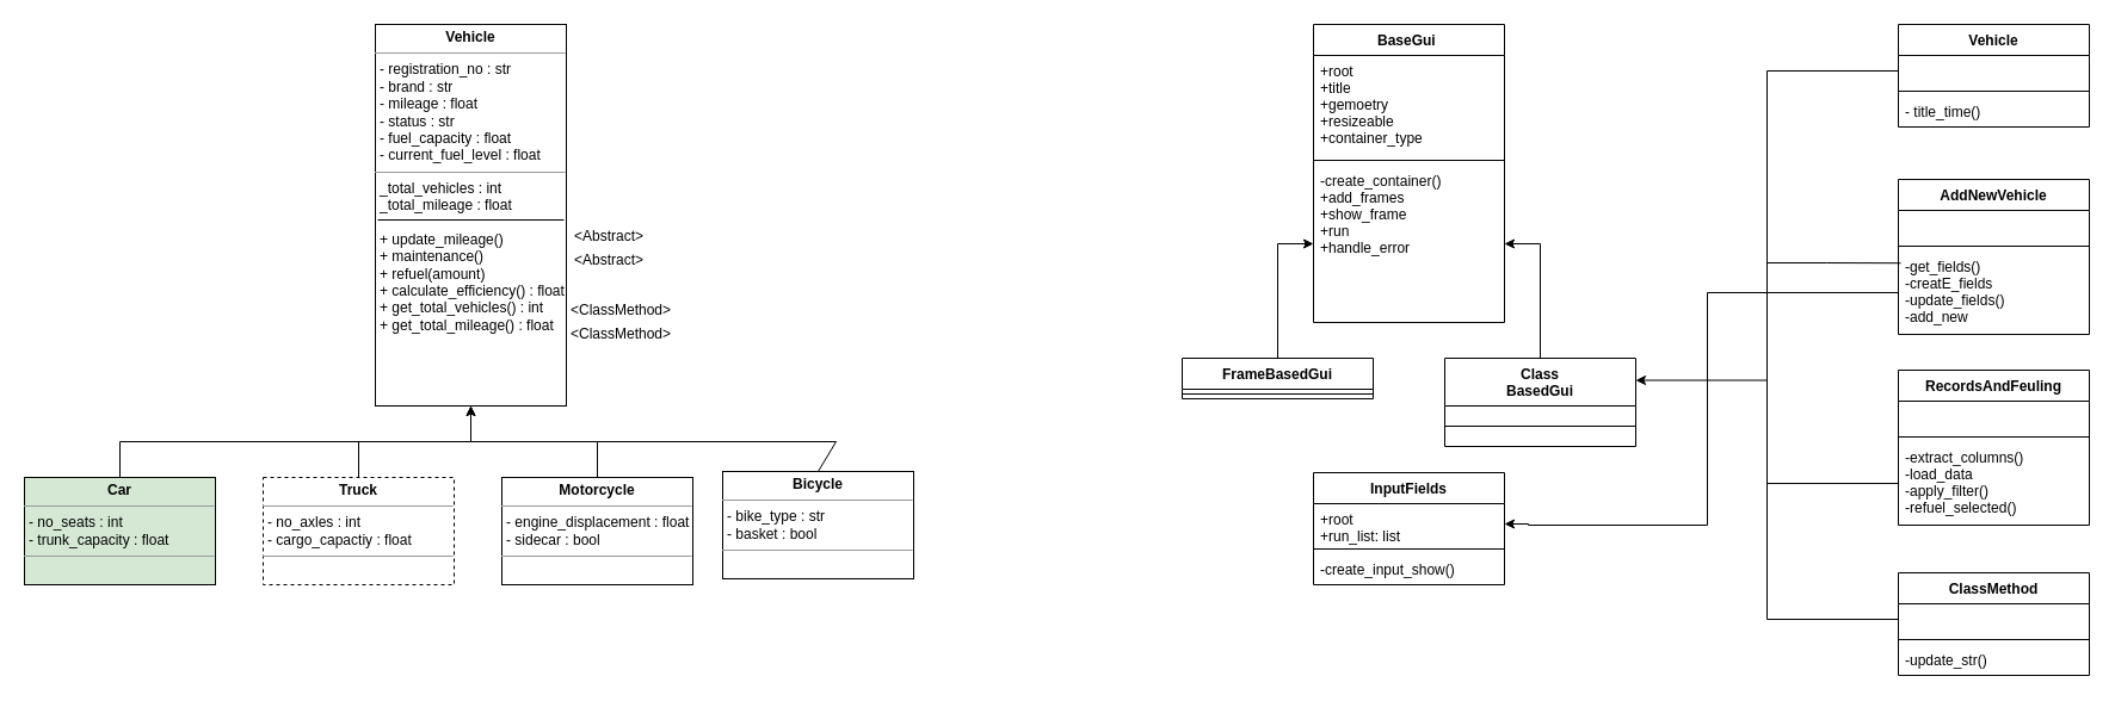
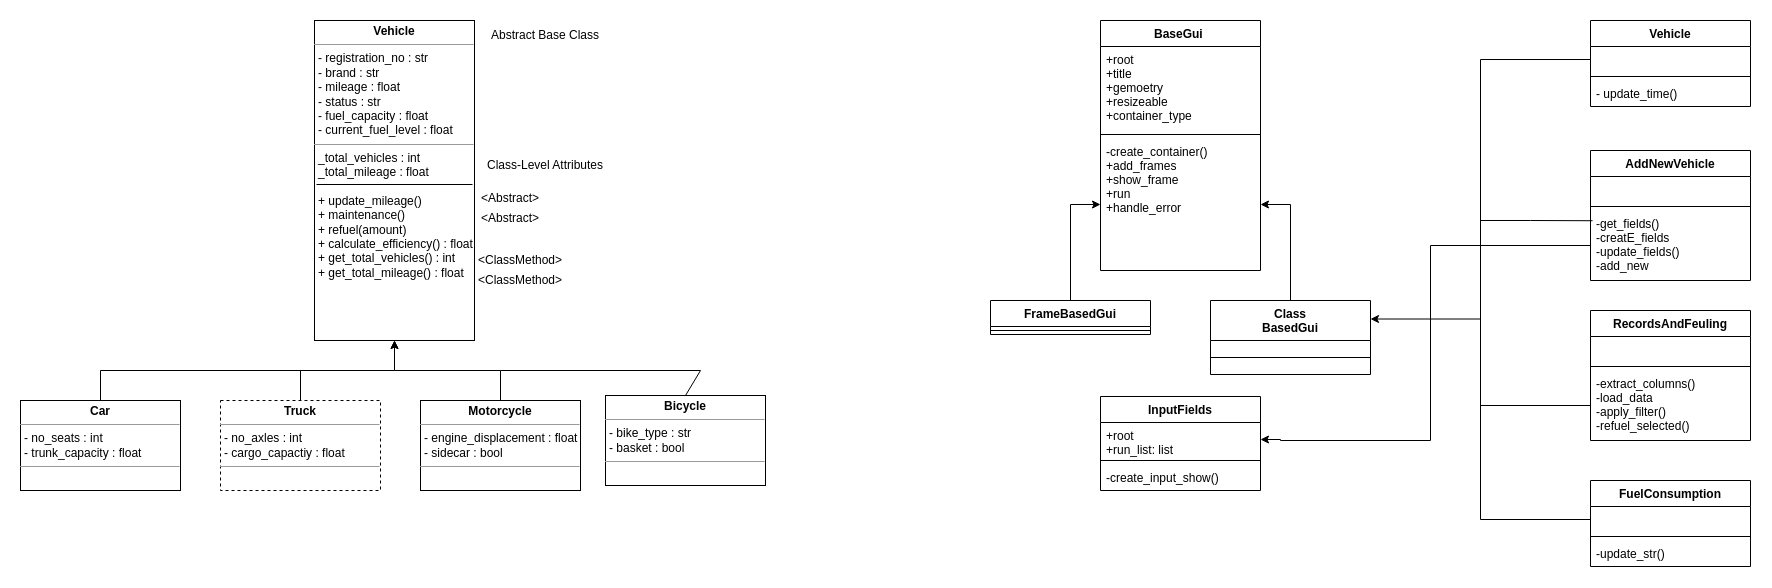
+ <mxCell id="3" value="Abstract Base Class" style="text;html=1;strokeColor=none;fillColor=none;align=center;verticalAlign=middle;whiteSpace=wrap;rounded=0;" parent="1" vertex="1"><mxGeometry x="480" y="20" width="130" height="30" as="geometry" /></mxCell>
- <mxCell id="35" value="- title_time()" style="text;strokeColor=none;fillColor=none;align=left;verticalAlign=top;spacingLeft=4;spacingRight=4;overflow=hidden;rotatable=0;points=[[0,0.5],[1,0.5]];portConstraint=eastwest;" vertex="1" parent="32"><mxGeometry y="60" width="160" height="26" as="geometry" /></mxCell>
+ <mxCell id="35" value="- update_time()" style="text;strokeColor=none;fillColor=none;align=left;verticalAlign=top;spacingLeft=4;spacingRight=4;overflow=hidden;rotatable=0;points=[[0,0.5],[1,0.5]];portConstraint=eastwest;" vertex="1" parent="32"><mxGeometry y="60" width="160" height="26" as="geometry" /></mxCell>
+ <mxCell id="11" value="Class-Level Attributes" style="text;html=1;strokeColor=none;fillColor=none;align=center;verticalAlign=middle;whiteSpace=wrap;rounded=0;" parent="1" vertex="1"><mxGeometry x="480" y="150" width="130" height="30" as="geometry" /></mxCell>
- <mxCell id="10" value="&lt;p style=&quot;margin:0px;margin-top:4px;text-align:center;&quot;&gt;&lt;b&gt;Car&lt;/b&gt;&lt;/p&gt;&lt;hr size=&quot;1&quot;&gt;&lt;p style=&quot;margin:0px;margin-left:4px;&quot;&gt;- no_seats : int&lt;/p&gt;&lt;p style=&quot;margin:0px;margin-left:4px;&quot;&gt;- trunk_capacity : float&amp;nbsp;&lt;/p&gt;&lt;hr size=&quot;1&quot;&gt;&lt;p style=&quot;margin:0px;margin-left:4px;&quot;&gt;&lt;br&gt;&lt;/p&gt;" style="verticalAlign=top;align=left;overflow=fill;fontSize=12;fontFamily=Helvetica;html=1;fillColor=#d5e8d4;" parent="1" vertex="1"><mxGeometry x="20" y="400" width="160" height="90" as="geometry" /></mxCell>
+ <mxCell id="10" value="&lt;p style=&quot;margin:0px;margin-top:4px;text-align:center;&quot;&gt;&lt;b&gt;Car&lt;/b&gt;&lt;/p&gt;&lt;hr size=&quot;1&quot;&gt;&lt;p style=&quot;margin:0px;margin-left:4px;&quot;&gt;- no_seats : int&lt;/p&gt;&lt;p style=&quot;margin:0px;margin-left:4px;&quot;&gt;- trunk_capacity : float&amp;nbsp;&lt;/p&gt;&lt;hr size=&quot;1&quot;&gt;&lt;p style=&quot;margin:0px;margin-left:4px;&quot;&gt;&lt;br&gt;&lt;/p&gt;" style="verticalAlign=top;align=left;overflow=fill;fontSize=12;fontFamily=Helvetica;html=1;" parent="1" vertex="1"><mxGeometry x="20" y="400" width="160" height="90" as="geometry" /></mxCell>
- <mxCell id="44" value="ClassMethod" style="swimlane;fontStyle=1;align=center;verticalAlign=top;childLayout=stackLayout;horizontal=1;startSize=26;horizontalStack=0;resizeParent=1;resizeParentMax=0;resizeLast=0;collapsible=1;marginBottom=0;" vertex="1" parent="1"><mxGeometry x="1590" y="480" width="160" height="86" as="geometry" /></mxCell>
+ <mxCell id="44" value="FuelConsumption" style="swimlane;fontStyle=1;align=center;verticalAlign=top;childLayout=stackLayout;horizontal=1;startSize=26;horizontalStack=0;resizeParent=1;resizeParentMax=0;resizeLast=0;collapsible=1;marginBottom=0;" vertex="1" parent="1"><mxGeometry x="1590" y="480" width="160" height="86" as="geometry" /></mxCell>
